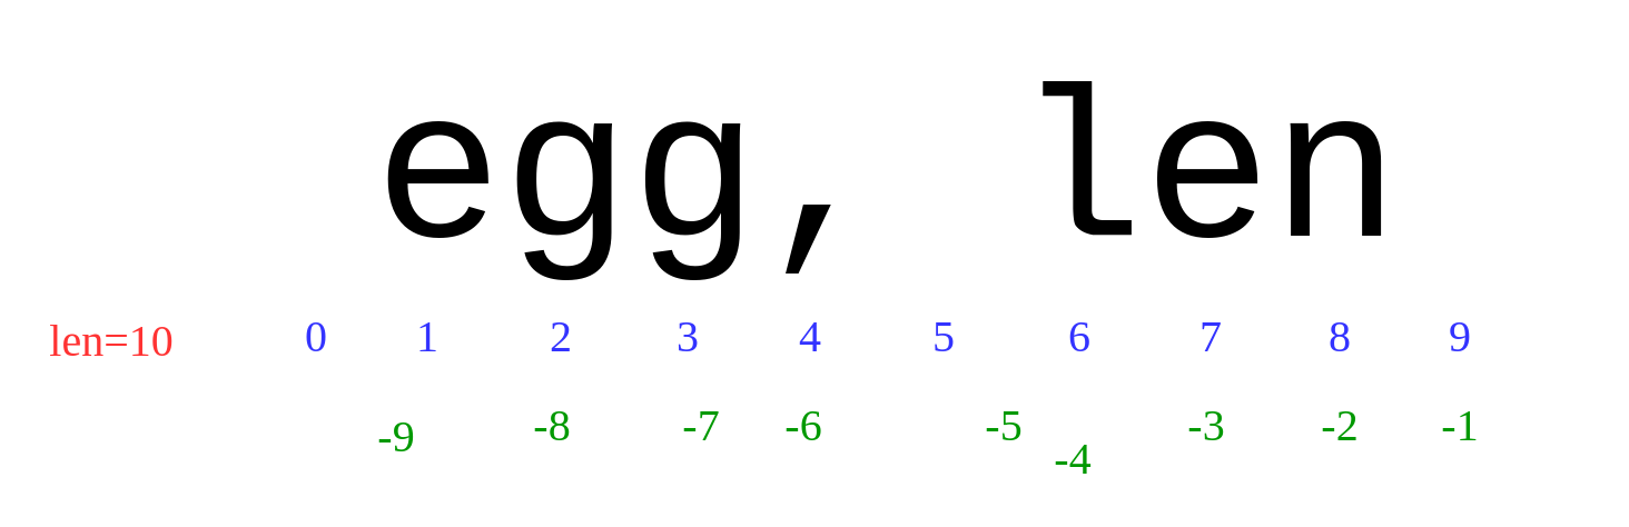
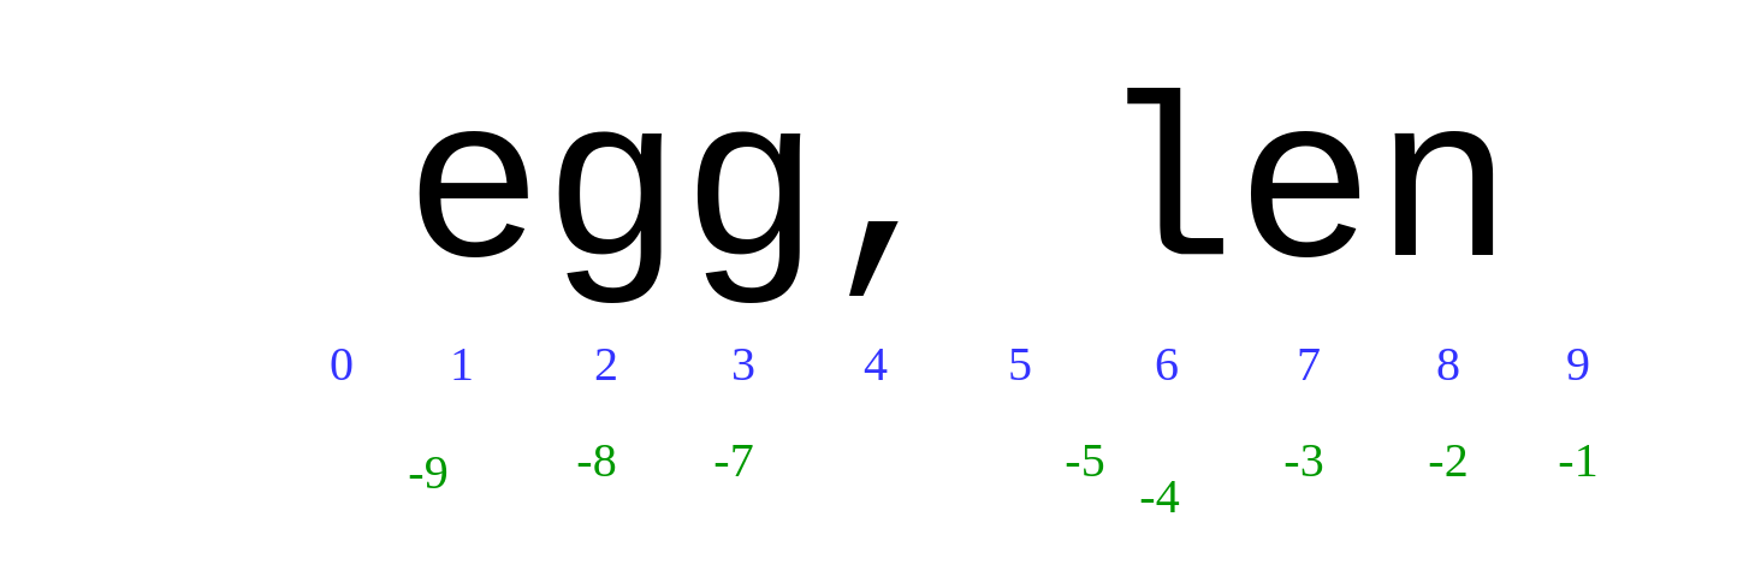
- <mxCell id="22" value="&lt;font color=&quot;#ff3333&quot;&gt;len=10&lt;/font&gt;" style="text;html=1;strokeColor=none;fillColor=none;align=center;verticalAlign=middle;whiteSpace=wrap;rounded=0;fontFamily=Comic Sans MS;fontSize=20;fontColor=#009900;" parent="1" vertex="1"><mxGeometry x="20" y="137" width="60" height="30" as="geometry" /></mxCell>
- <mxCell id="6" value="&lt;font style=&quot;font-size: 20px&quot; face=&quot;Comic Sans MS&quot;&gt;-7&lt;/font&gt;" style="text;html=1;strokeColor=none;fillColor=none;align=center;verticalAlign=middle;whiteSpace=wrap;rounded=0;fontFamily=Courier New;fontSize=48;fontColor=#009900;" parent="1" vertex="1"><mxGeometry x="303" y="170" width="24" height="30" as="geometry" /></mxCell>
+ <mxCell id="6" value="&lt;font style=&quot;font-size: 20px&quot; face=&quot;Comic Sans MS&quot;&gt;-7&lt;/font&gt;" style="text;html=1;strokeColor=none;fillColor=none;align=center;verticalAlign=middle;whiteSpace=wrap;rounded=0;fontFamily=Courier New;fontSize=48;fontColor=#009900;" parent="1" vertex="1"><mxGeometry x="293" y="170" width="24" height="30" as="geometry" /></mxCell>
- <mxCell id="7" value="&lt;font style=&quot;font-size: 20px&quot; face=&quot;Comic Sans MS&quot;&gt;-6&lt;/font&gt;" style="text;html=1;strokeColor=none;fillColor=none;align=center;verticalAlign=middle;whiteSpace=wrap;rounded=0;fontFamily=Courier New;fontSize=48;fontColor=#009900;" parent="1" vertex="1"><mxGeometry x="349" y="170" width="24" height="30" as="geometry" /></mxCell>
